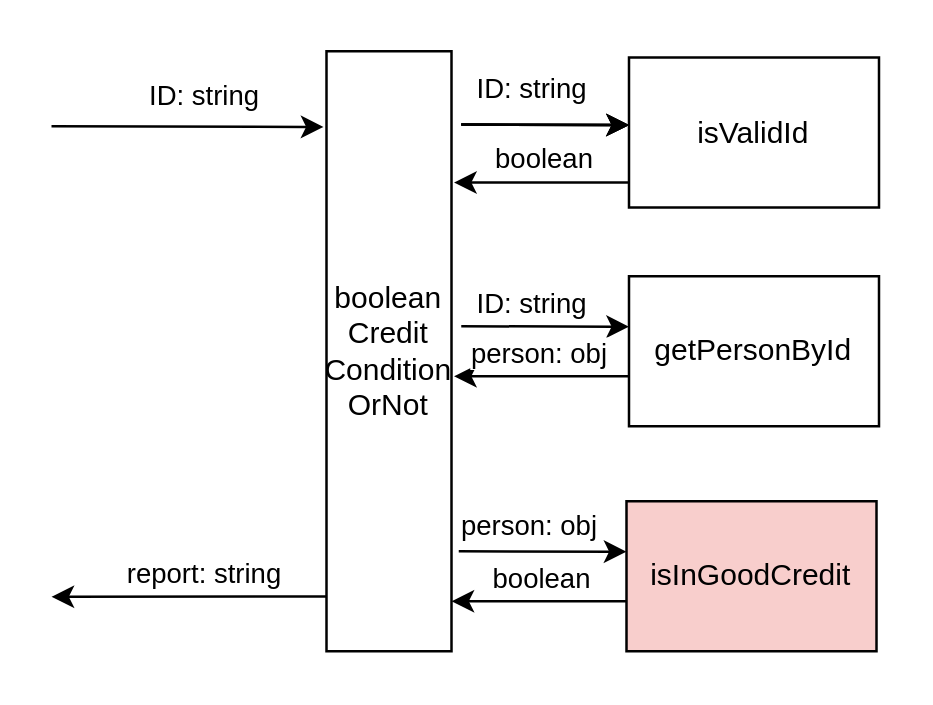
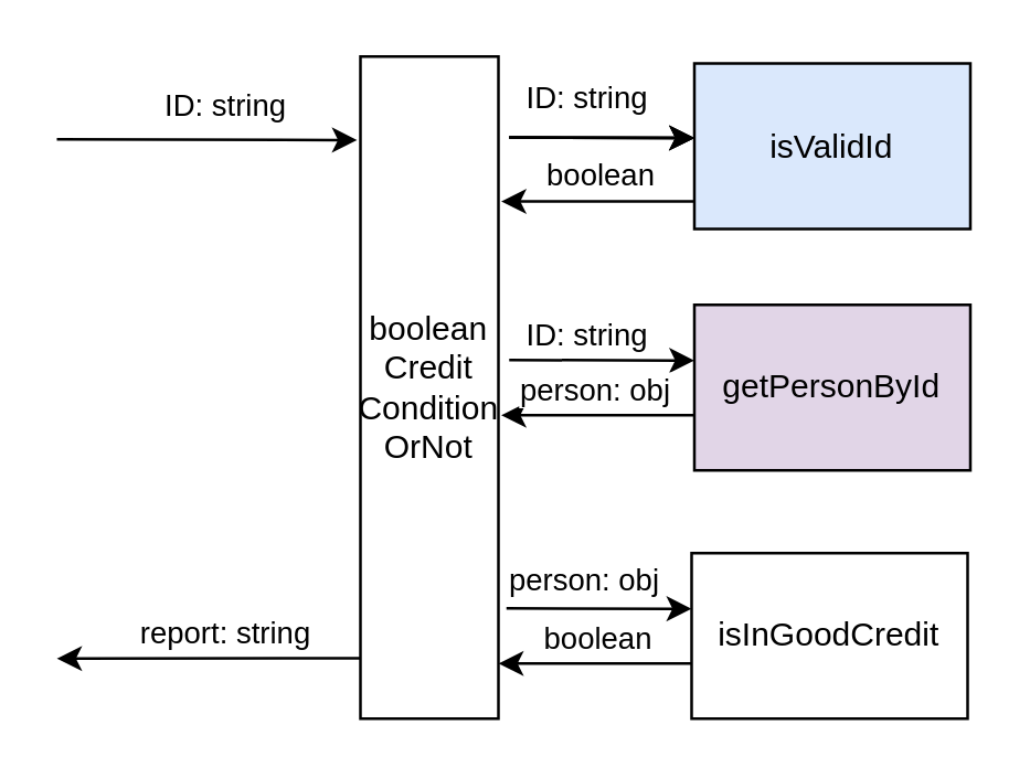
- <mxCell id="7" value="isValidId" style="rounded=0;whiteSpace=wrap;html=1;" vertex="1" parent="1"><mxGeometry x="251" y="22.5" width="100" height="60" as="geometry" /></mxCell>
+ <mxCell id="7" value="isValidId" style="rounded=0;whiteSpace=wrap;html=1;fillColor=#dae8fc;" vertex="1" parent="1"><mxGeometry x="251" y="22.5" width="100" height="60" as="geometry" /></mxCell>
- <mxCell id="19" value="getPersonById" style="rounded=0;whiteSpace=wrap;html=1;" vertex="1" parent="1"><mxGeometry x="251" y="110" width="100" height="60" as="geometry" /></mxCell>
+ <mxCell id="19" value="getPersonById" style="rounded=0;whiteSpace=wrap;html=1;fillColor=#e1d5e7;" vertex="1" parent="1"><mxGeometry x="251" y="110" width="100" height="60" as="geometry" /></mxCell>
- <mxCell id="8" value="isInGoodCredit" style="rounded=0;whiteSpace=wrap;html=1;fillColor=#f8cecc;" vertex="1" parent="1"><mxGeometry x="250" y="200" width="100" height="60" as="geometry" /></mxCell>
+ <mxCell id="8" value="isInGoodCredit" style="rounded=0;whiteSpace=wrap;html=1;" vertex="1" parent="1"><mxGeometry x="250" y="200" width="100" height="60" as="geometry" /></mxCell>
